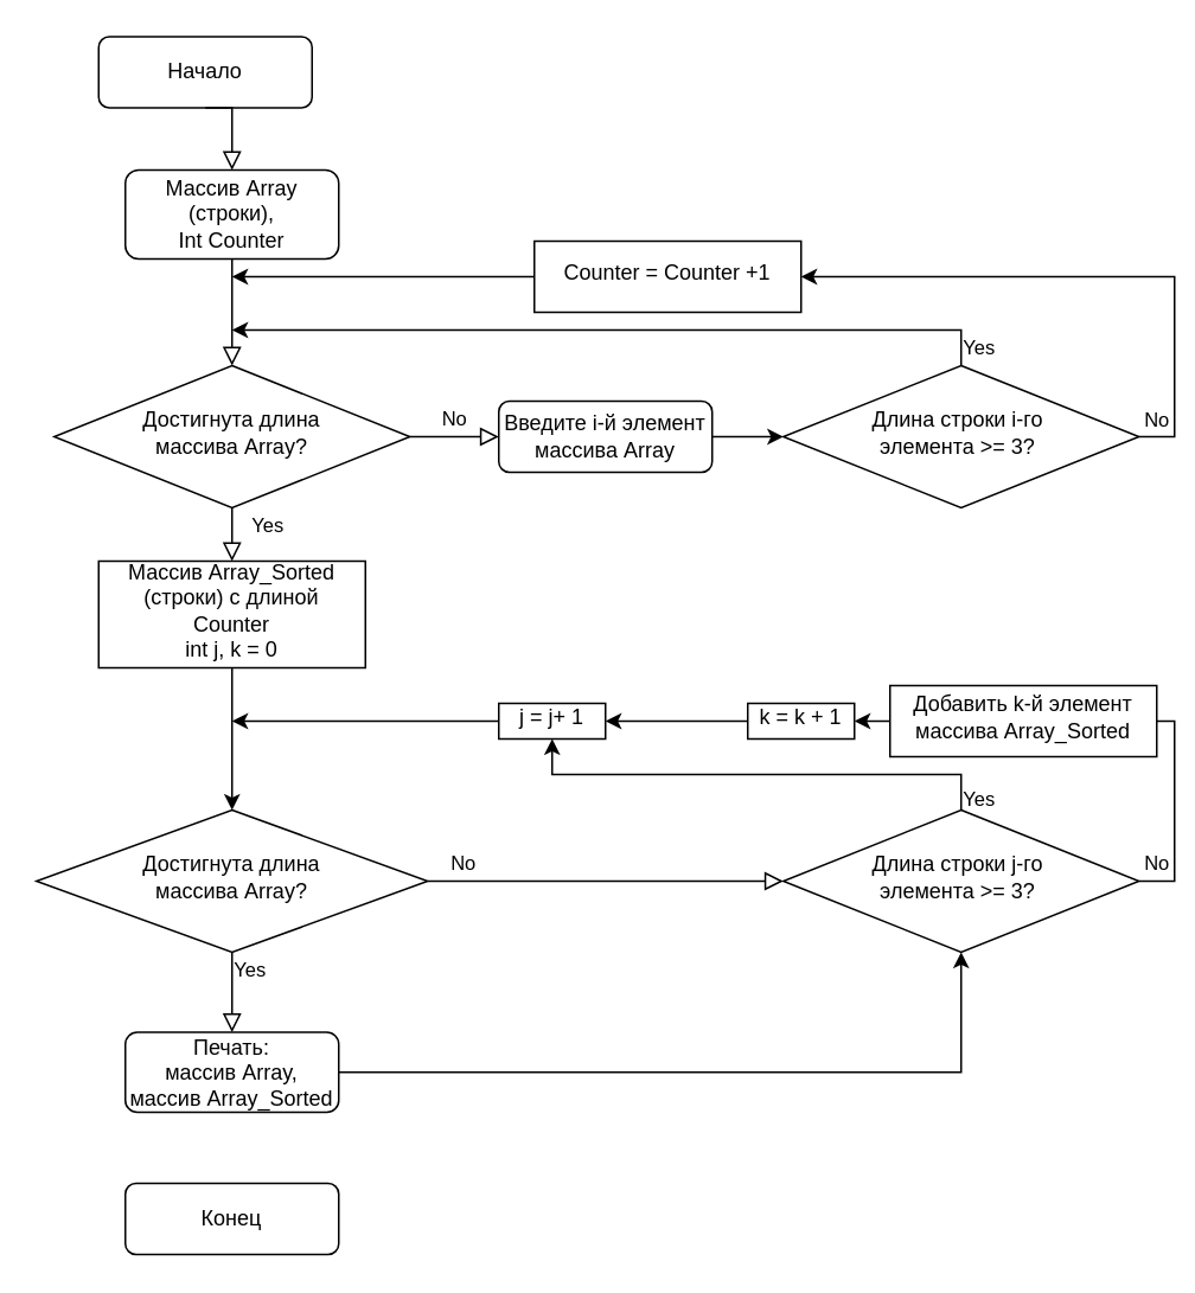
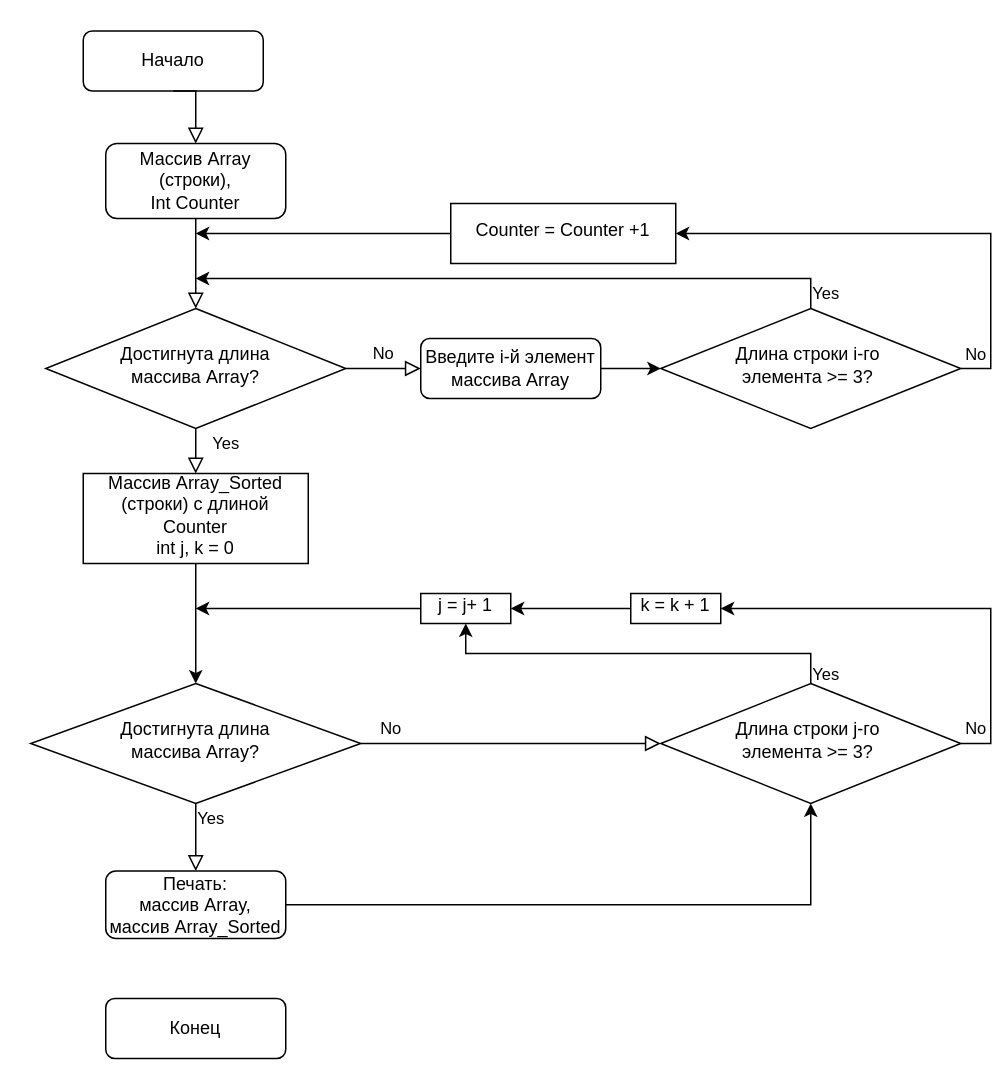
- <mxCell id="28" value="Добавить k-й элемент массива Array_Sorted" style="whiteSpace=wrap;html=1;shadow=0;strokeWidth=1;spacing=6;spacingTop=-4;" vertex="1" parent="1"><mxGeometry x="500" y="385" width="150" height="40" as="geometry" /></mxCell>
